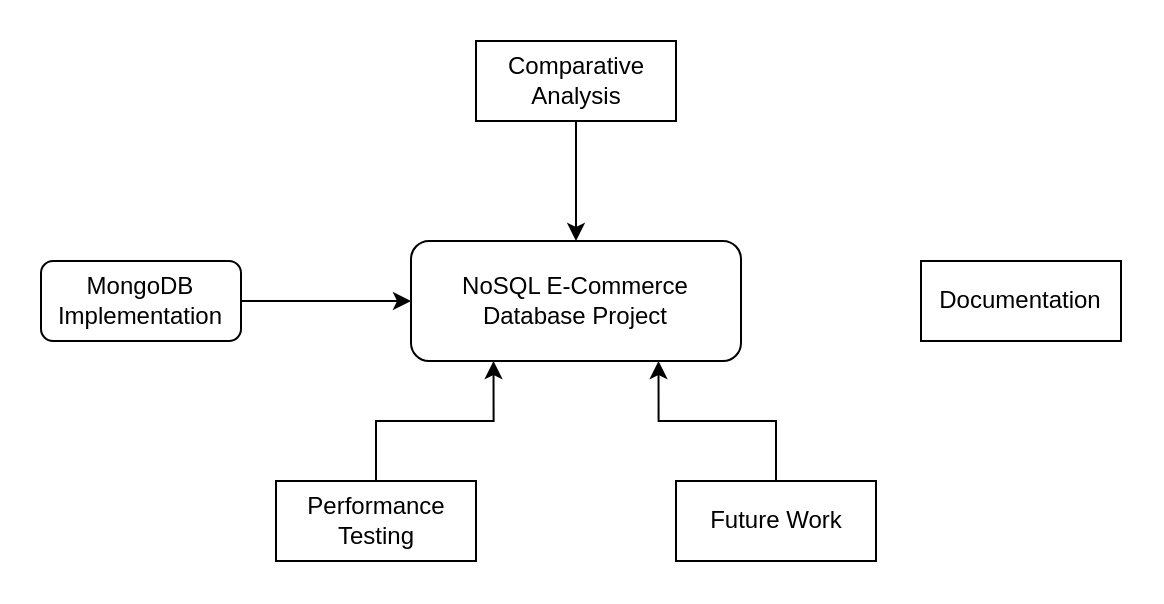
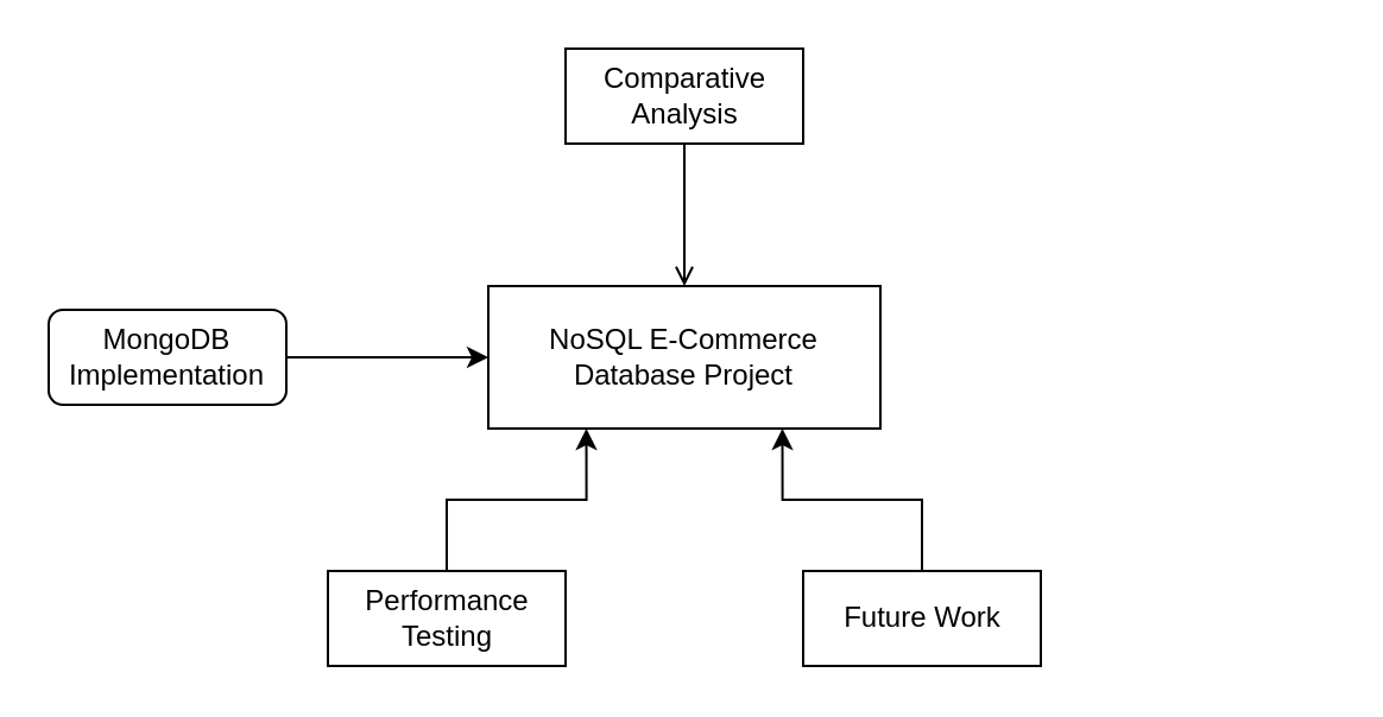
- <mxCell id="3" style="edgeStyle=orthogonalEdgeStyle;rounded=0;orthogonalLoop=1;jettySize=auto;html=1;exitX=0.5;exitY=1;exitDx=0;exitDy=0;entryX=0.5;entryY=0;entryDx=0;entryDy=0;" edge="1" parent="1" source="4" target="2"><mxGeometry relative="1" as="geometry" /></mxCell>
+ <mxCell id="3" style="edgeStyle=orthogonalEdgeStyle;rounded=0;orthogonalLoop=1;jettySize=auto;html=1;exitX=0.5;exitY=1;exitDx=0;exitDy=0;entryX=0.5;entryY=0;entryDx=0;entryDy=0;endArrow=open;" edge="1" parent="1" source="4" target="2"><mxGeometry relative="1" as="geometry" /></mxCell>
- <mxCell id="2" value="NoSQL E-Commerce Database Project" style="whiteSpace=wrap;html=1;rounded=1;" vertex="1" parent="1"><mxGeometry x="205" y="120" width="165" height="60" as="geometry" /></mxCell>
+ <mxCell id="2" value="NoSQL E-Commerce Database Project" style="rounded=0;whiteSpace=wrap;html=1;" vertex="1" parent="1"><mxGeometry x="205" y="120" width="165" height="60" as="geometry" /></mxCell>
- <mxCell id="9" value="Documentation" style="rounded=0;whiteSpace=wrap;html=1;" vertex="1" parent="1"><mxGeometry x="460" y="130" width="100" height="40" as="geometry" /></mxCell>
